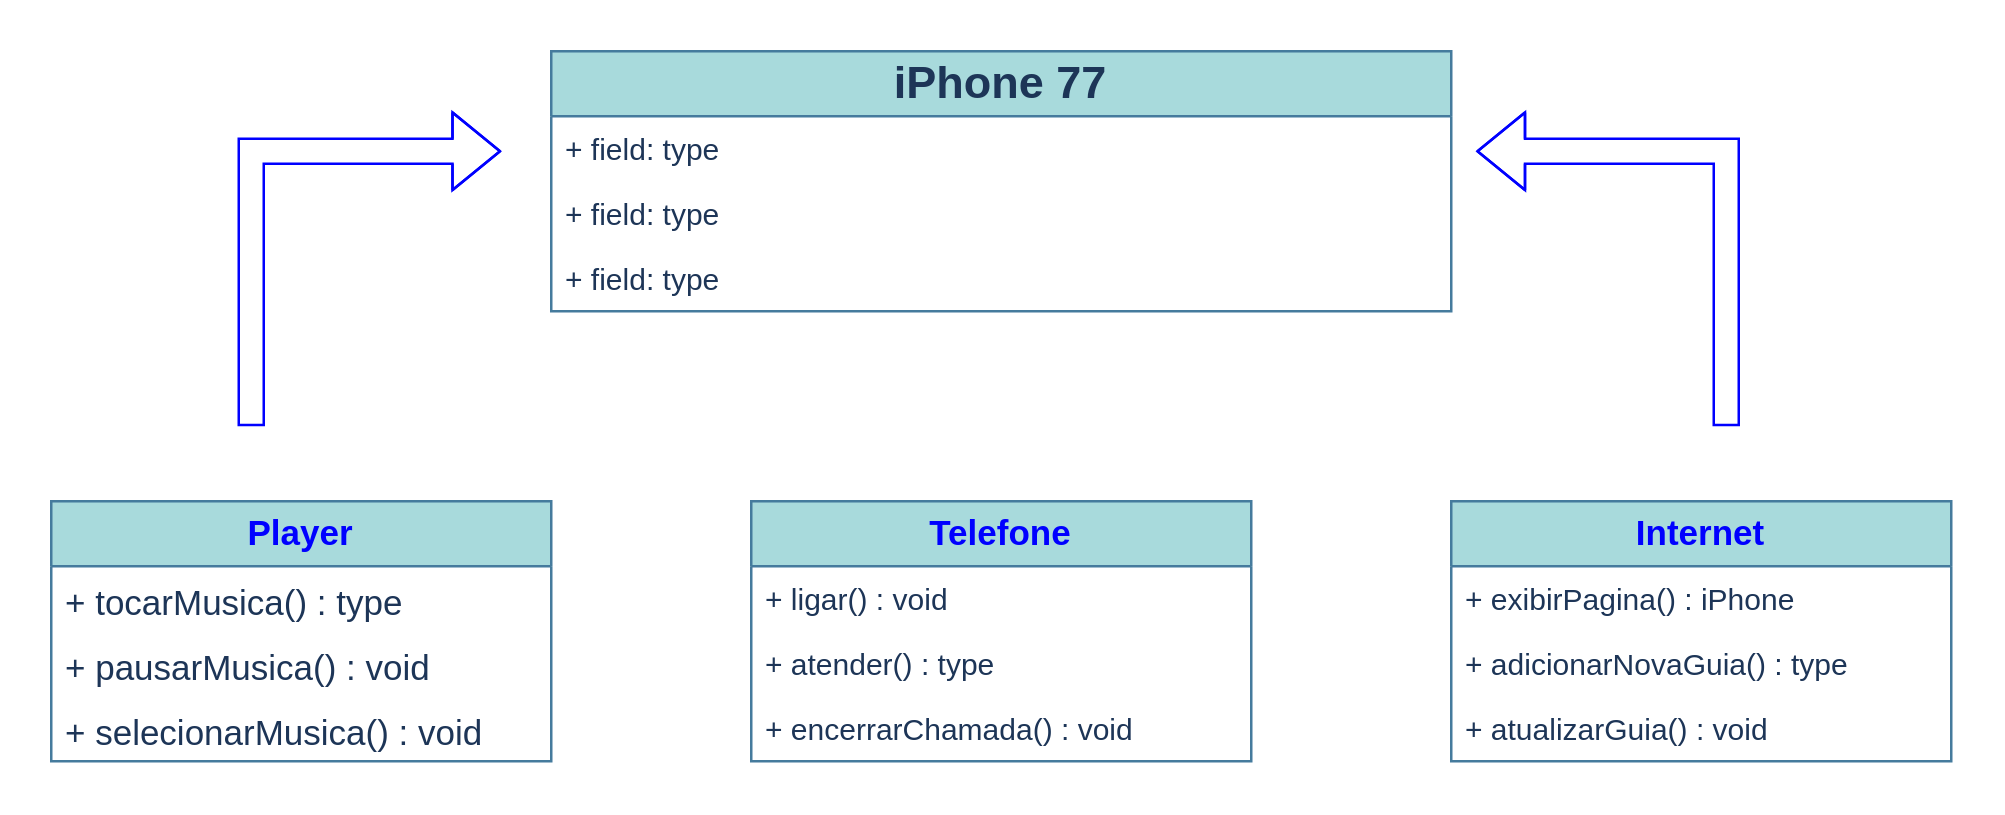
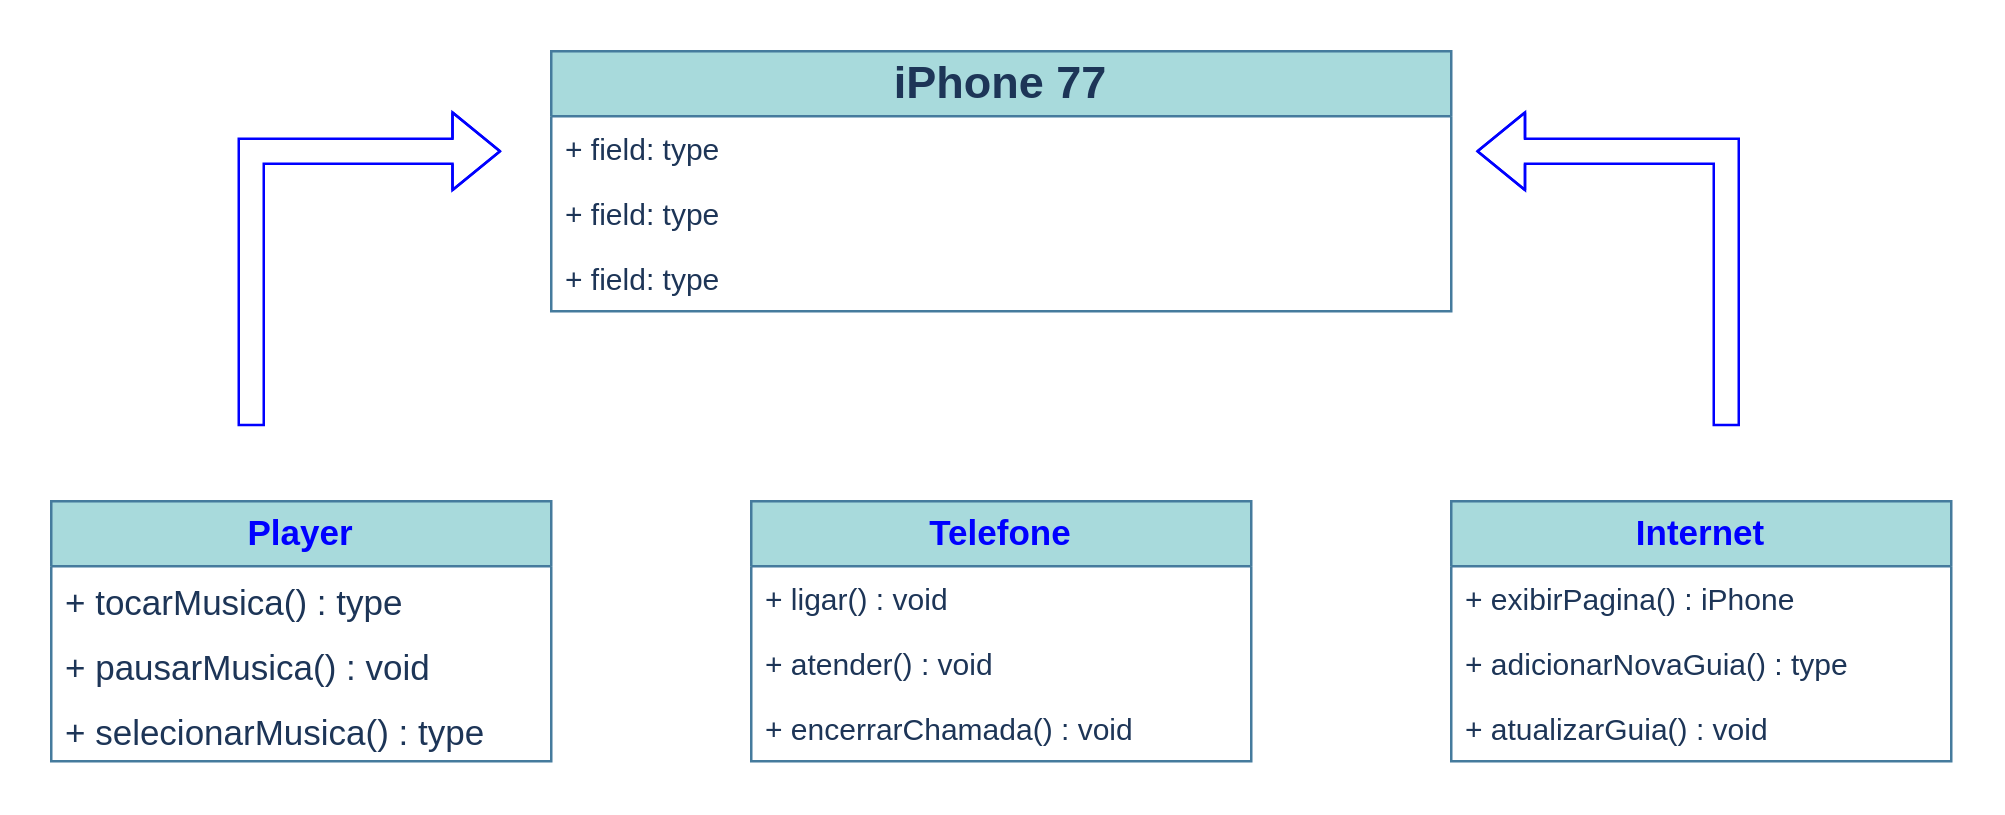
- <mxCell id="8" value="+ atender() : type" style="text;strokeColor=none;fillColor=none;align=left;verticalAlign=top;spacingLeft=4;spacingRight=4;overflow=hidden;rotatable=0;points=[[0,0.5],[1,0.5]];portConstraint=eastwest;whiteSpace=wrap;html=1;labelBackgroundColor=none;fontColor=#1D3557;" vertex="1" parent="6"><mxGeometry y="52" width="200" height="26" as="geometry" /></mxCell>
+ <mxCell id="8" value="+ atender() : void" style="text;strokeColor=none;fillColor=none;align=left;verticalAlign=top;spacingLeft=4;spacingRight=4;overflow=hidden;rotatable=0;points=[[0,0.5],[1,0.5]];portConstraint=eastwest;whiteSpace=wrap;html=1;labelBackgroundColor=none;fontColor=#1D3557;" vertex="1" parent="6"><mxGeometry y="52" width="200" height="26" as="geometry" /></mxCell>
- <mxCell id="5" value="&lt;font style=&quot;font-size: 14px;&quot;&gt;+ selecionarMusica() : void&lt;/font&gt;" style="text;strokeColor=none;fillColor=none;align=left;verticalAlign=top;spacingLeft=4;spacingRight=4;overflow=hidden;rotatable=0;points=[[0,0.5],[1,0.5]];portConstraint=eastwest;whiteSpace=wrap;html=1;labelBackgroundColor=none;fontColor=#1D3557;" vertex="1" parent="2"><mxGeometry y="78" width="200" height="26" as="geometry" /></mxCell>
+ <mxCell id="5" value="&lt;font style=&quot;font-size: 14px;&quot;&gt;+ selecionarMusica() : type&lt;/font&gt;" style="text;strokeColor=none;fillColor=none;align=left;verticalAlign=top;spacingLeft=4;spacingRight=4;overflow=hidden;rotatable=0;points=[[0,0.5],[1,0.5]];portConstraint=eastwest;whiteSpace=wrap;html=1;labelBackgroundColor=none;fontColor=#1D3557;" vertex="1" parent="2"><mxGeometry y="78" width="200" height="26" as="geometry" /></mxCell>
